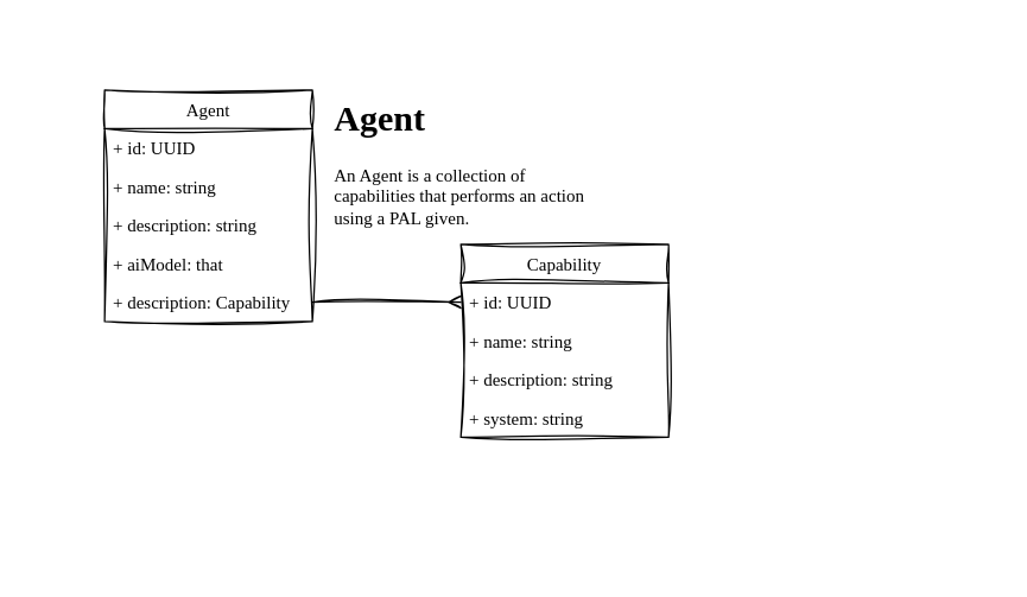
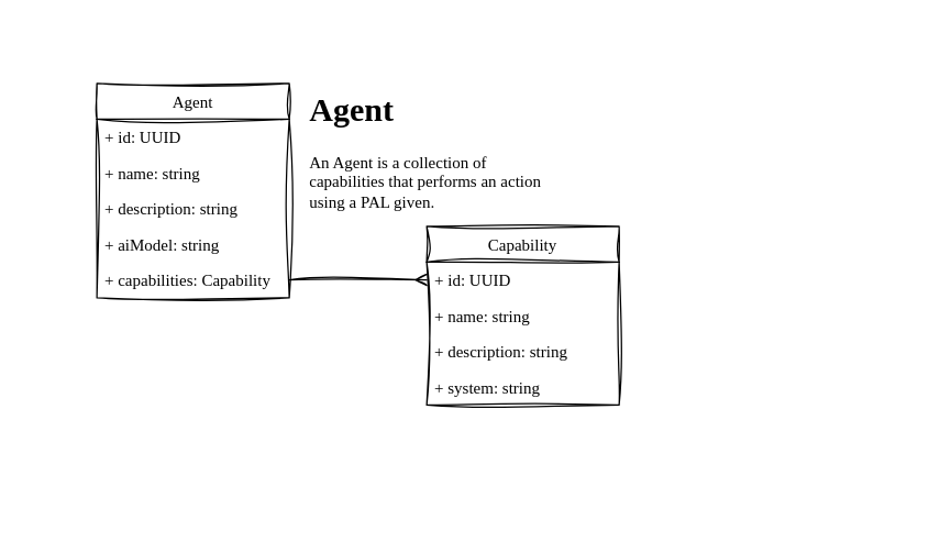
- <mxCell id="7" value="+ aiModel: that" style="text;strokeColor=none;fillColor=none;align=left;verticalAlign=top;spacingLeft=4;spacingRight=4;overflow=hidden;rotatable=0;points=[[0,0.5],[1,0.5]];portConstraint=eastwest;sketch=1;curveFitting=1;jiggle=2;fontFamily=Comic Sans MS;" vertex="1" parent="3"><mxGeometry y="104" width="140" height="26" as="geometry" /></mxCell>
+ <mxCell id="7" value="+ aiModel: string" style="text;strokeColor=none;fillColor=none;align=left;verticalAlign=top;spacingLeft=4;spacingRight=4;overflow=hidden;rotatable=0;points=[[0,0.5],[1,0.5]];portConstraint=eastwest;sketch=1;curveFitting=1;jiggle=2;fontFamily=Comic Sans MS;" vertex="1" parent="3"><mxGeometry y="104" width="140" height="26" as="geometry" /></mxCell>
- <mxCell id="8" value="+ description: Capability" style="text;strokeColor=none;fillColor=none;align=left;verticalAlign=top;spacingLeft=4;spacingRight=4;overflow=hidden;rotatable=0;points=[[0,0.5],[1,0.5]];portConstraint=eastwest;sketch=1;curveFitting=1;jiggle=2;fontFamily=Comic Sans MS;" vertex="1" parent="3"><mxGeometry y="130" width="140" height="26" as="geometry" /></mxCell>
+ <mxCell id="8" value="+ capabilities: Capability" style="text;strokeColor=none;fillColor=none;align=left;verticalAlign=top;spacingLeft=4;spacingRight=4;overflow=hidden;rotatable=0;points=[[0,0.5],[1,0.5]];portConstraint=eastwest;sketch=1;curveFitting=1;jiggle=2;fontFamily=Comic Sans MS;" vertex="1" parent="3"><mxGeometry y="130" width="140" height="26" as="geometry" /></mxCell>
